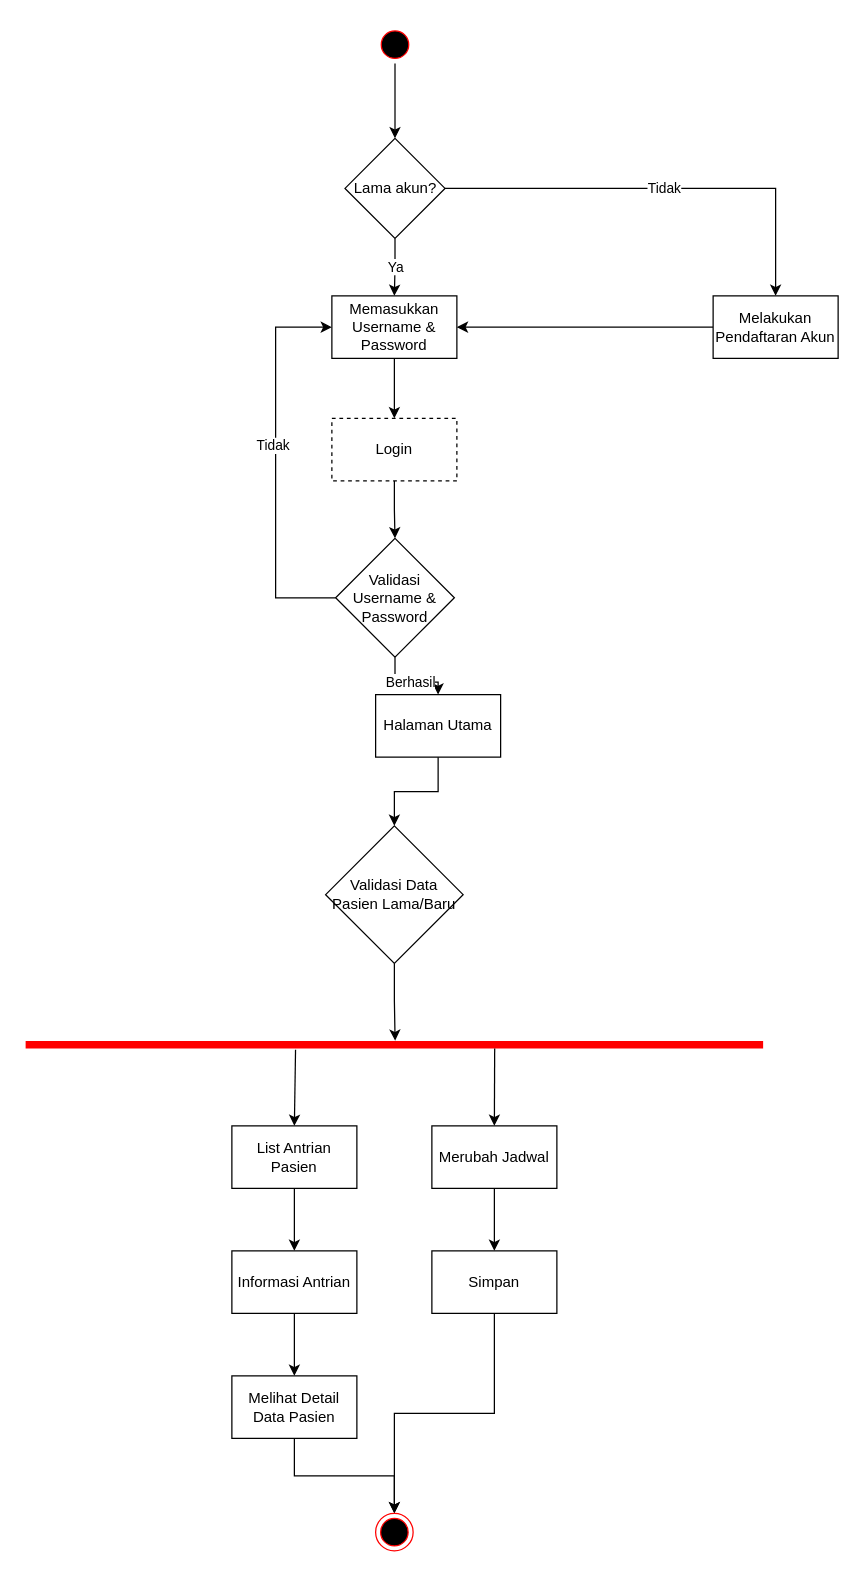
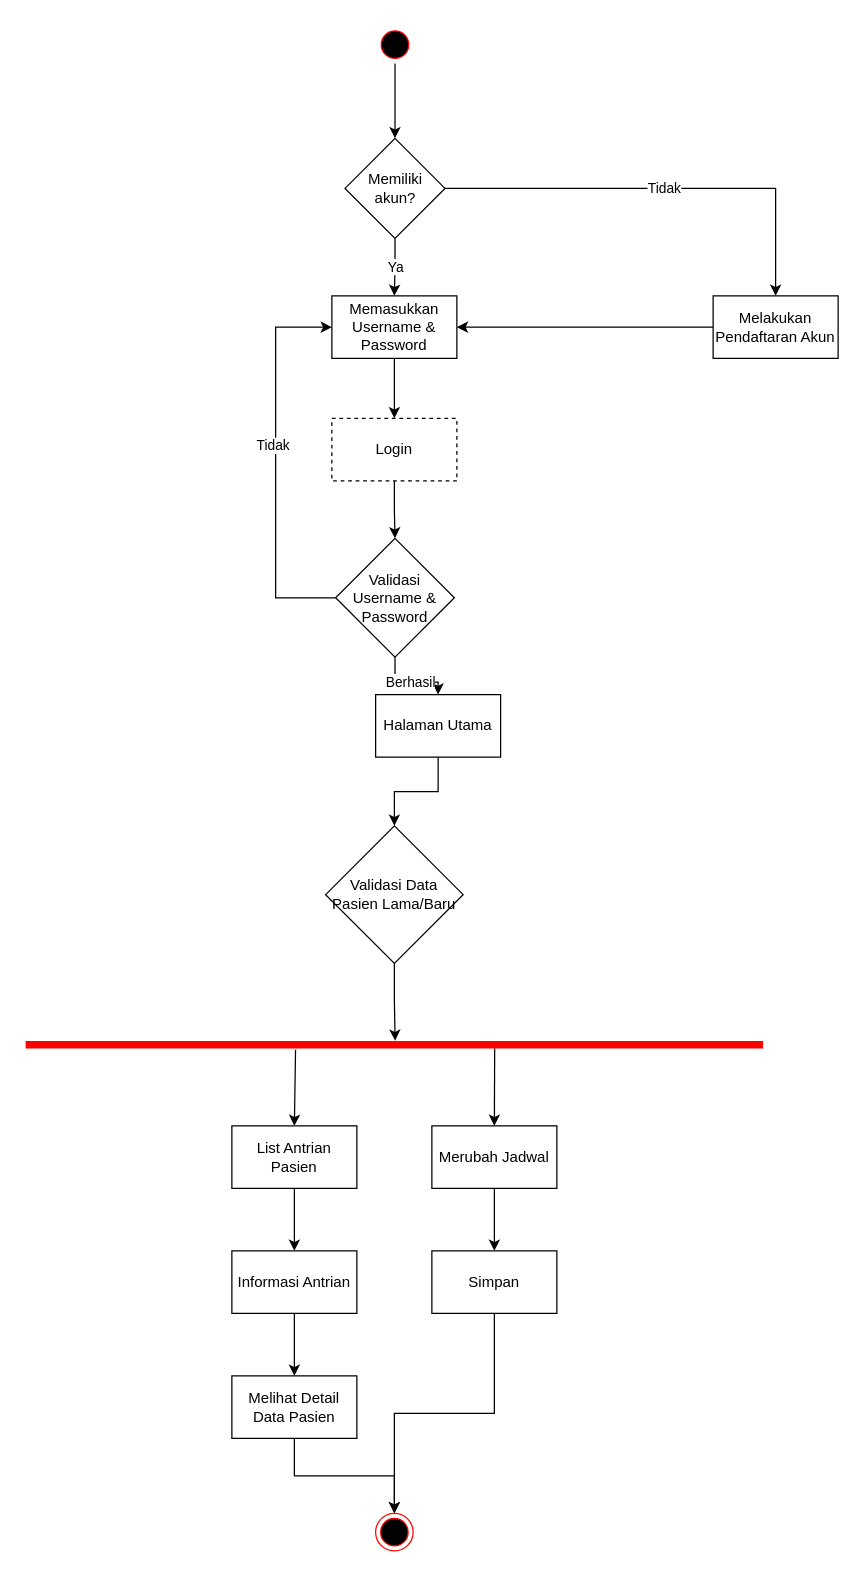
- <mxCell id="12" value="Lama akun?" style="rhombus;whiteSpace=wrap;html=1;" parent="1" vertex="1"><mxGeometry x="275.5" width="80" height="80" as="geometry" y="110" /></mxCell>
+ <mxCell id="12" value="Memiliki akun?" style="rhombus;whiteSpace=wrap;html=1;" parent="1" vertex="1"><mxGeometry x="275.5" width="80" height="80" as="geometry" y="110" /></mxCell>
